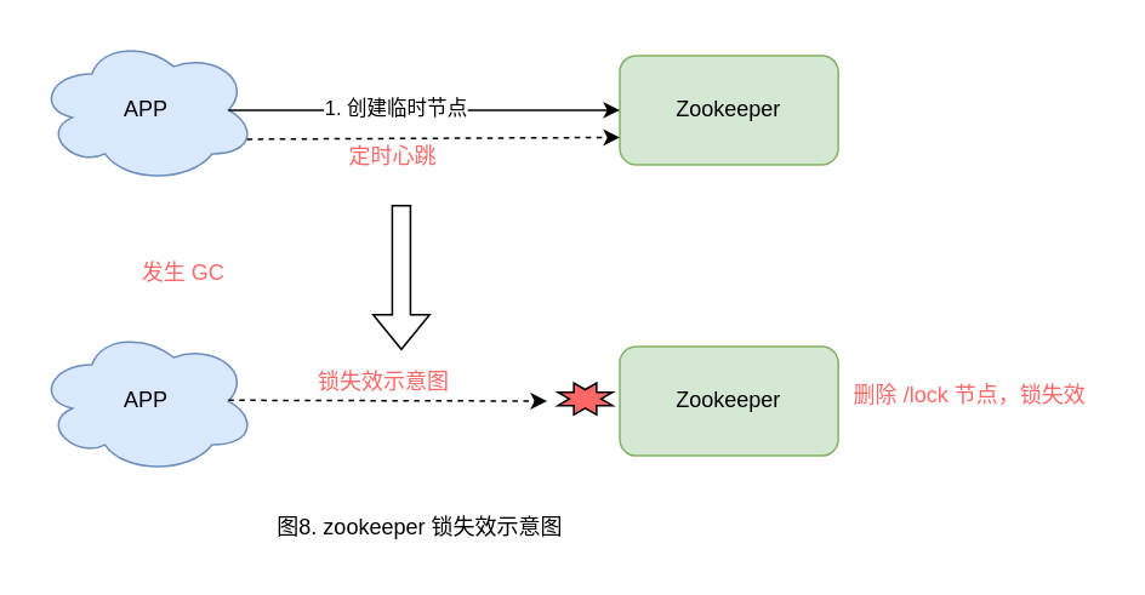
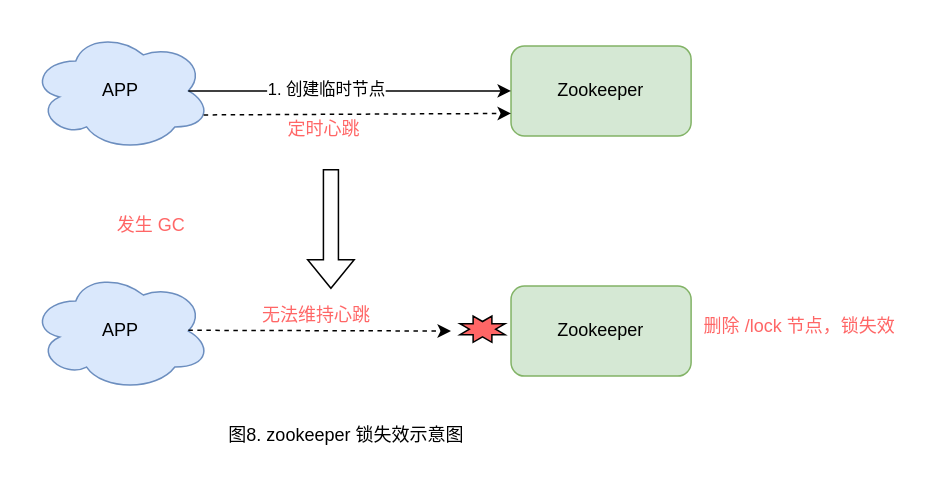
- <mxCell id="13" value="锁失效示意图" style="text;html=1;align=center;verticalAlign=middle;resizable=0;points=[];autosize=1;strokeColor=none;fillColor=none;fontColor=#FF6666;" vertex="1" parent="1"><mxGeometry x="160" y="195" width="100" height="30" as="geometry" /></mxCell>
+ <mxCell id="13" value="无法维持心跳" style="text;html=1;align=center;verticalAlign=middle;resizable=0;points=[];autosize=1;strokeColor=none;fillColor=none;fontColor=#FF6666;" vertex="1" parent="1"><mxGeometry x="160" y="195" width="100" height="30" as="geometry" /></mxCell>
